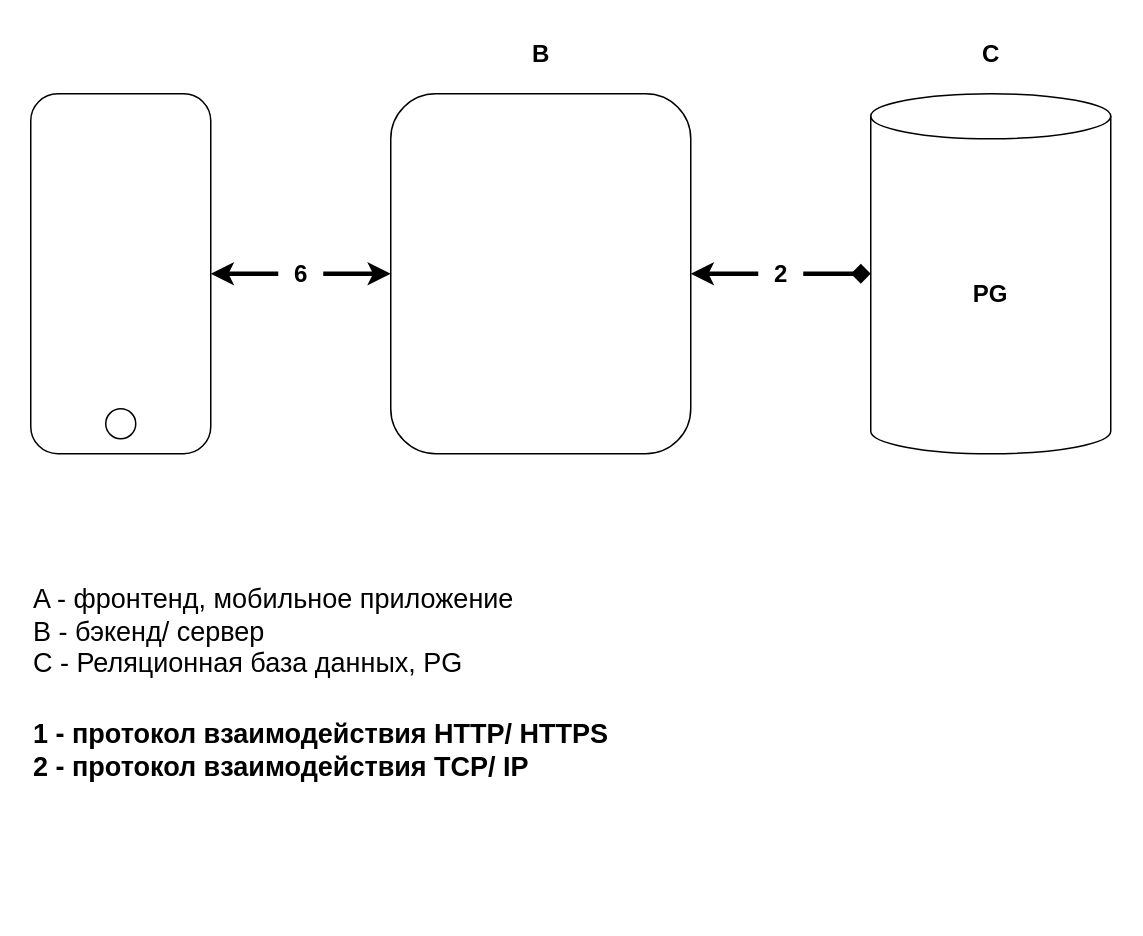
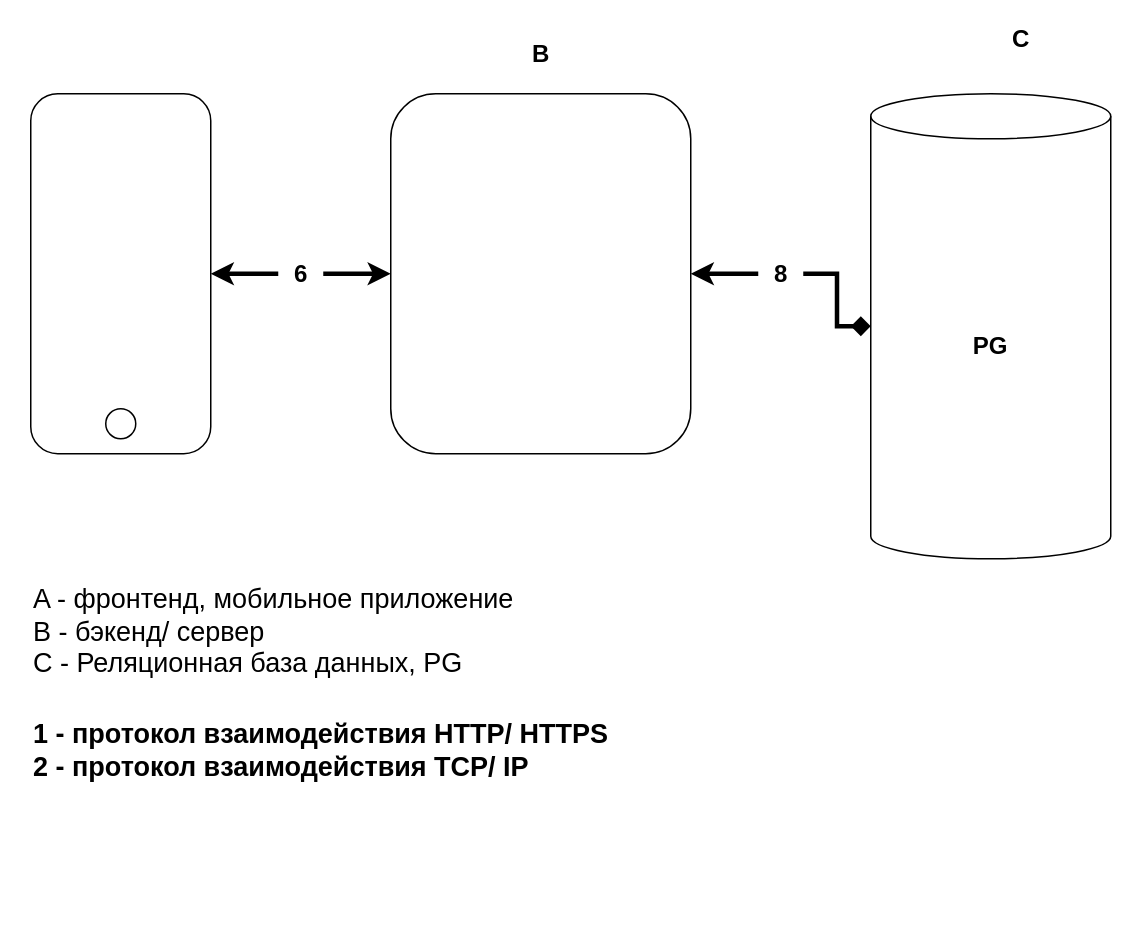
- <mxCell id="6" value="&lt;b&gt;&lt;font style=&quot;font-size: 16px;&quot;&gt;C&lt;/font&gt;&lt;/b&gt;" style="text;html=1;align=center;verticalAlign=middle;resizable=0;points=[];autosize=1;strokeColor=none;fillColor=none;" parent="1" vertex="1"><mxGeometry x="640" y="20" width="40" height="30" as="geometry" /></mxCell>
+ <mxCell id="6" value="&lt;b&gt;&lt;font style=&quot;font-size: 16px;&quot;&gt;C&lt;/font&gt;&lt;/b&gt;" style="text;html=1;align=center;verticalAlign=middle;resizable=0;points=[];autosize=1;strokeColor=none;fillColor=none;" parent="1" vertex="1"><mxGeometry x="660" y="10" width="40" height="30" as="geometry" /></mxCell>
- <mxCell id="13" value="&lt;b style=&quot;font-size: 16px;&quot;&gt;&lt;font style=&quot;font-size: 16px;&quot;&gt;2&lt;/font&gt;&lt;/b&gt;" style="text;html=1;align=center;verticalAlign=middle;resizable=0;points=[];autosize=1;strokeColor=none;fillColor=none;fontSize=16;" parent="1" vertex="1"><mxGeometry x="505" y="167" width="30" height="30" as="geometry" /></mxCell>
+ <mxCell id="13" value="&lt;b style=&quot;font-size: 16px;&quot;&gt;&lt;font style=&quot;font-size: 16px;&quot;&gt;8&lt;/font&gt;&lt;/b&gt;" style="text;html=1;align=center;verticalAlign=middle;resizable=0;points=[];autosize=1;strokeColor=none;fillColor=none;fontSize=16;" parent="1" vertex="1"><mxGeometry x="505" y="167" width="30" height="30" as="geometry" /></mxCell>
- <mxCell id="4" value="&lt;b&gt;&lt;font style=&quot;font-size: 16px;&quot;&gt;PG&lt;/font&gt;&lt;/b&gt;" style="shape=cylinder3;whiteSpace=wrap;html=1;boundedLbl=1;backgroundOutline=1;size=15;" parent="1" vertex="1"><mxGeometry x="580" y="62" width="160" height="240" as="geometry" /></mxCell>
+ <mxCell id="4" value="&lt;b&gt;&lt;font style=&quot;font-size: 16px;&quot;&gt;PG&lt;/font&gt;&lt;/b&gt;" style="shape=cylinder3;whiteSpace=wrap;html=1;boundedLbl=1;backgroundOutline=1;size=15;" parent="1" vertex="1"><mxGeometry x="580" y="62" width="160" height="310" as="geometry" /></mxCell>
